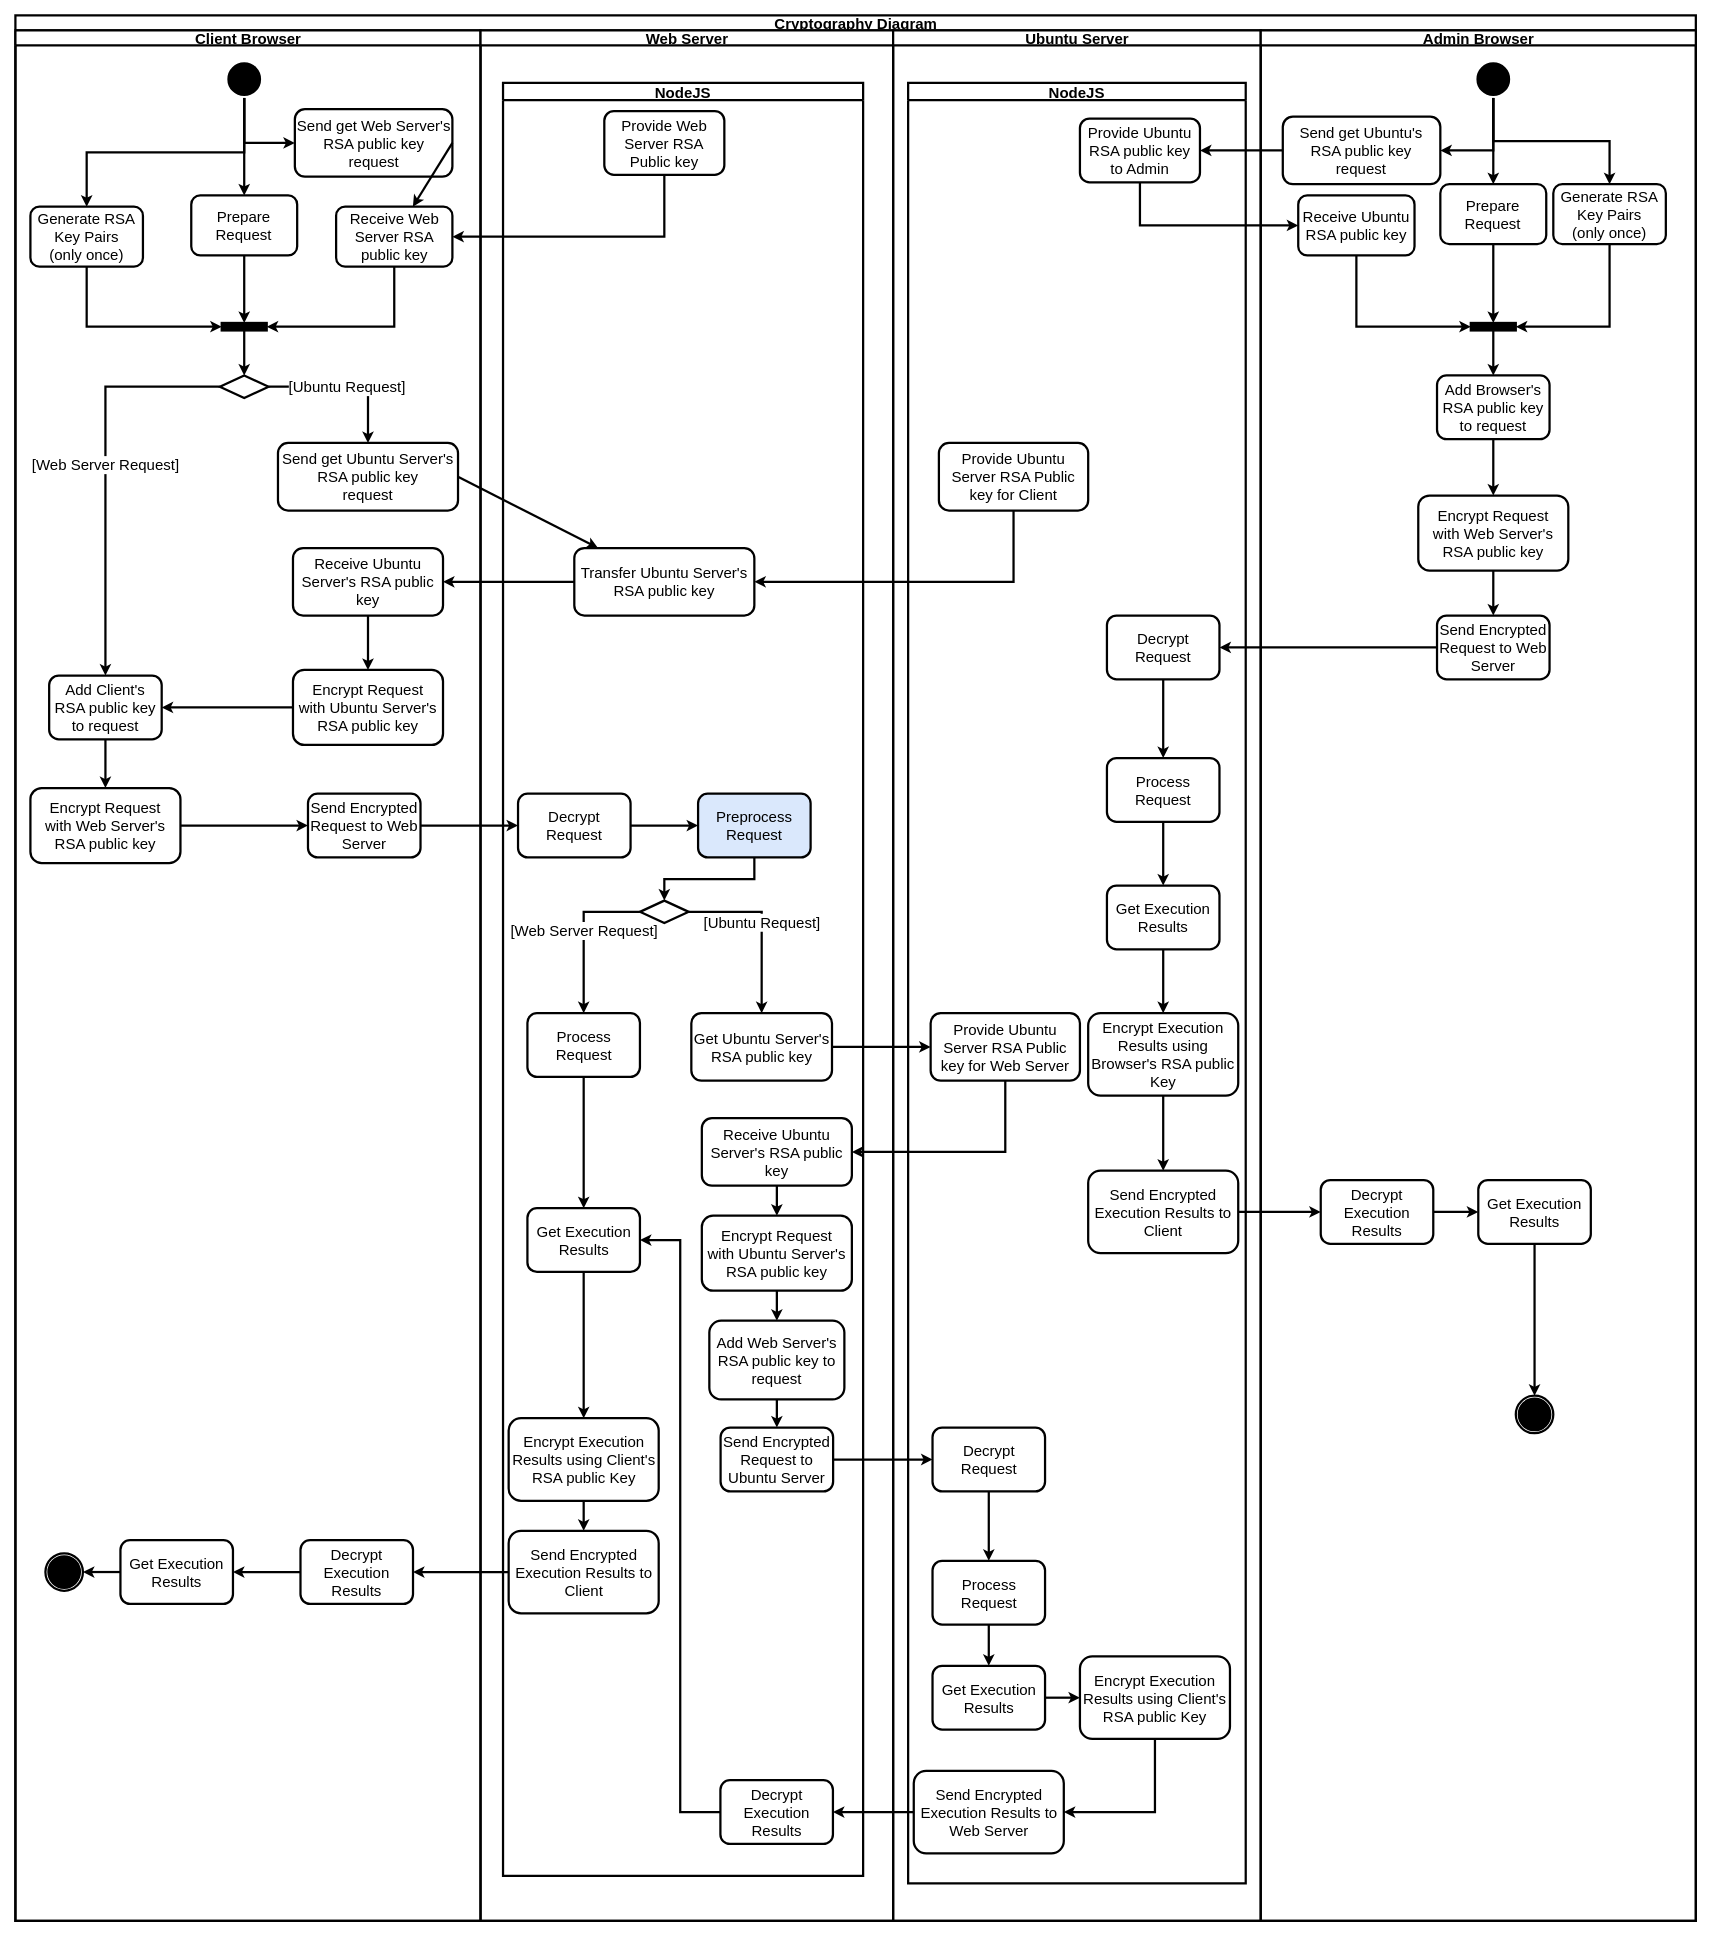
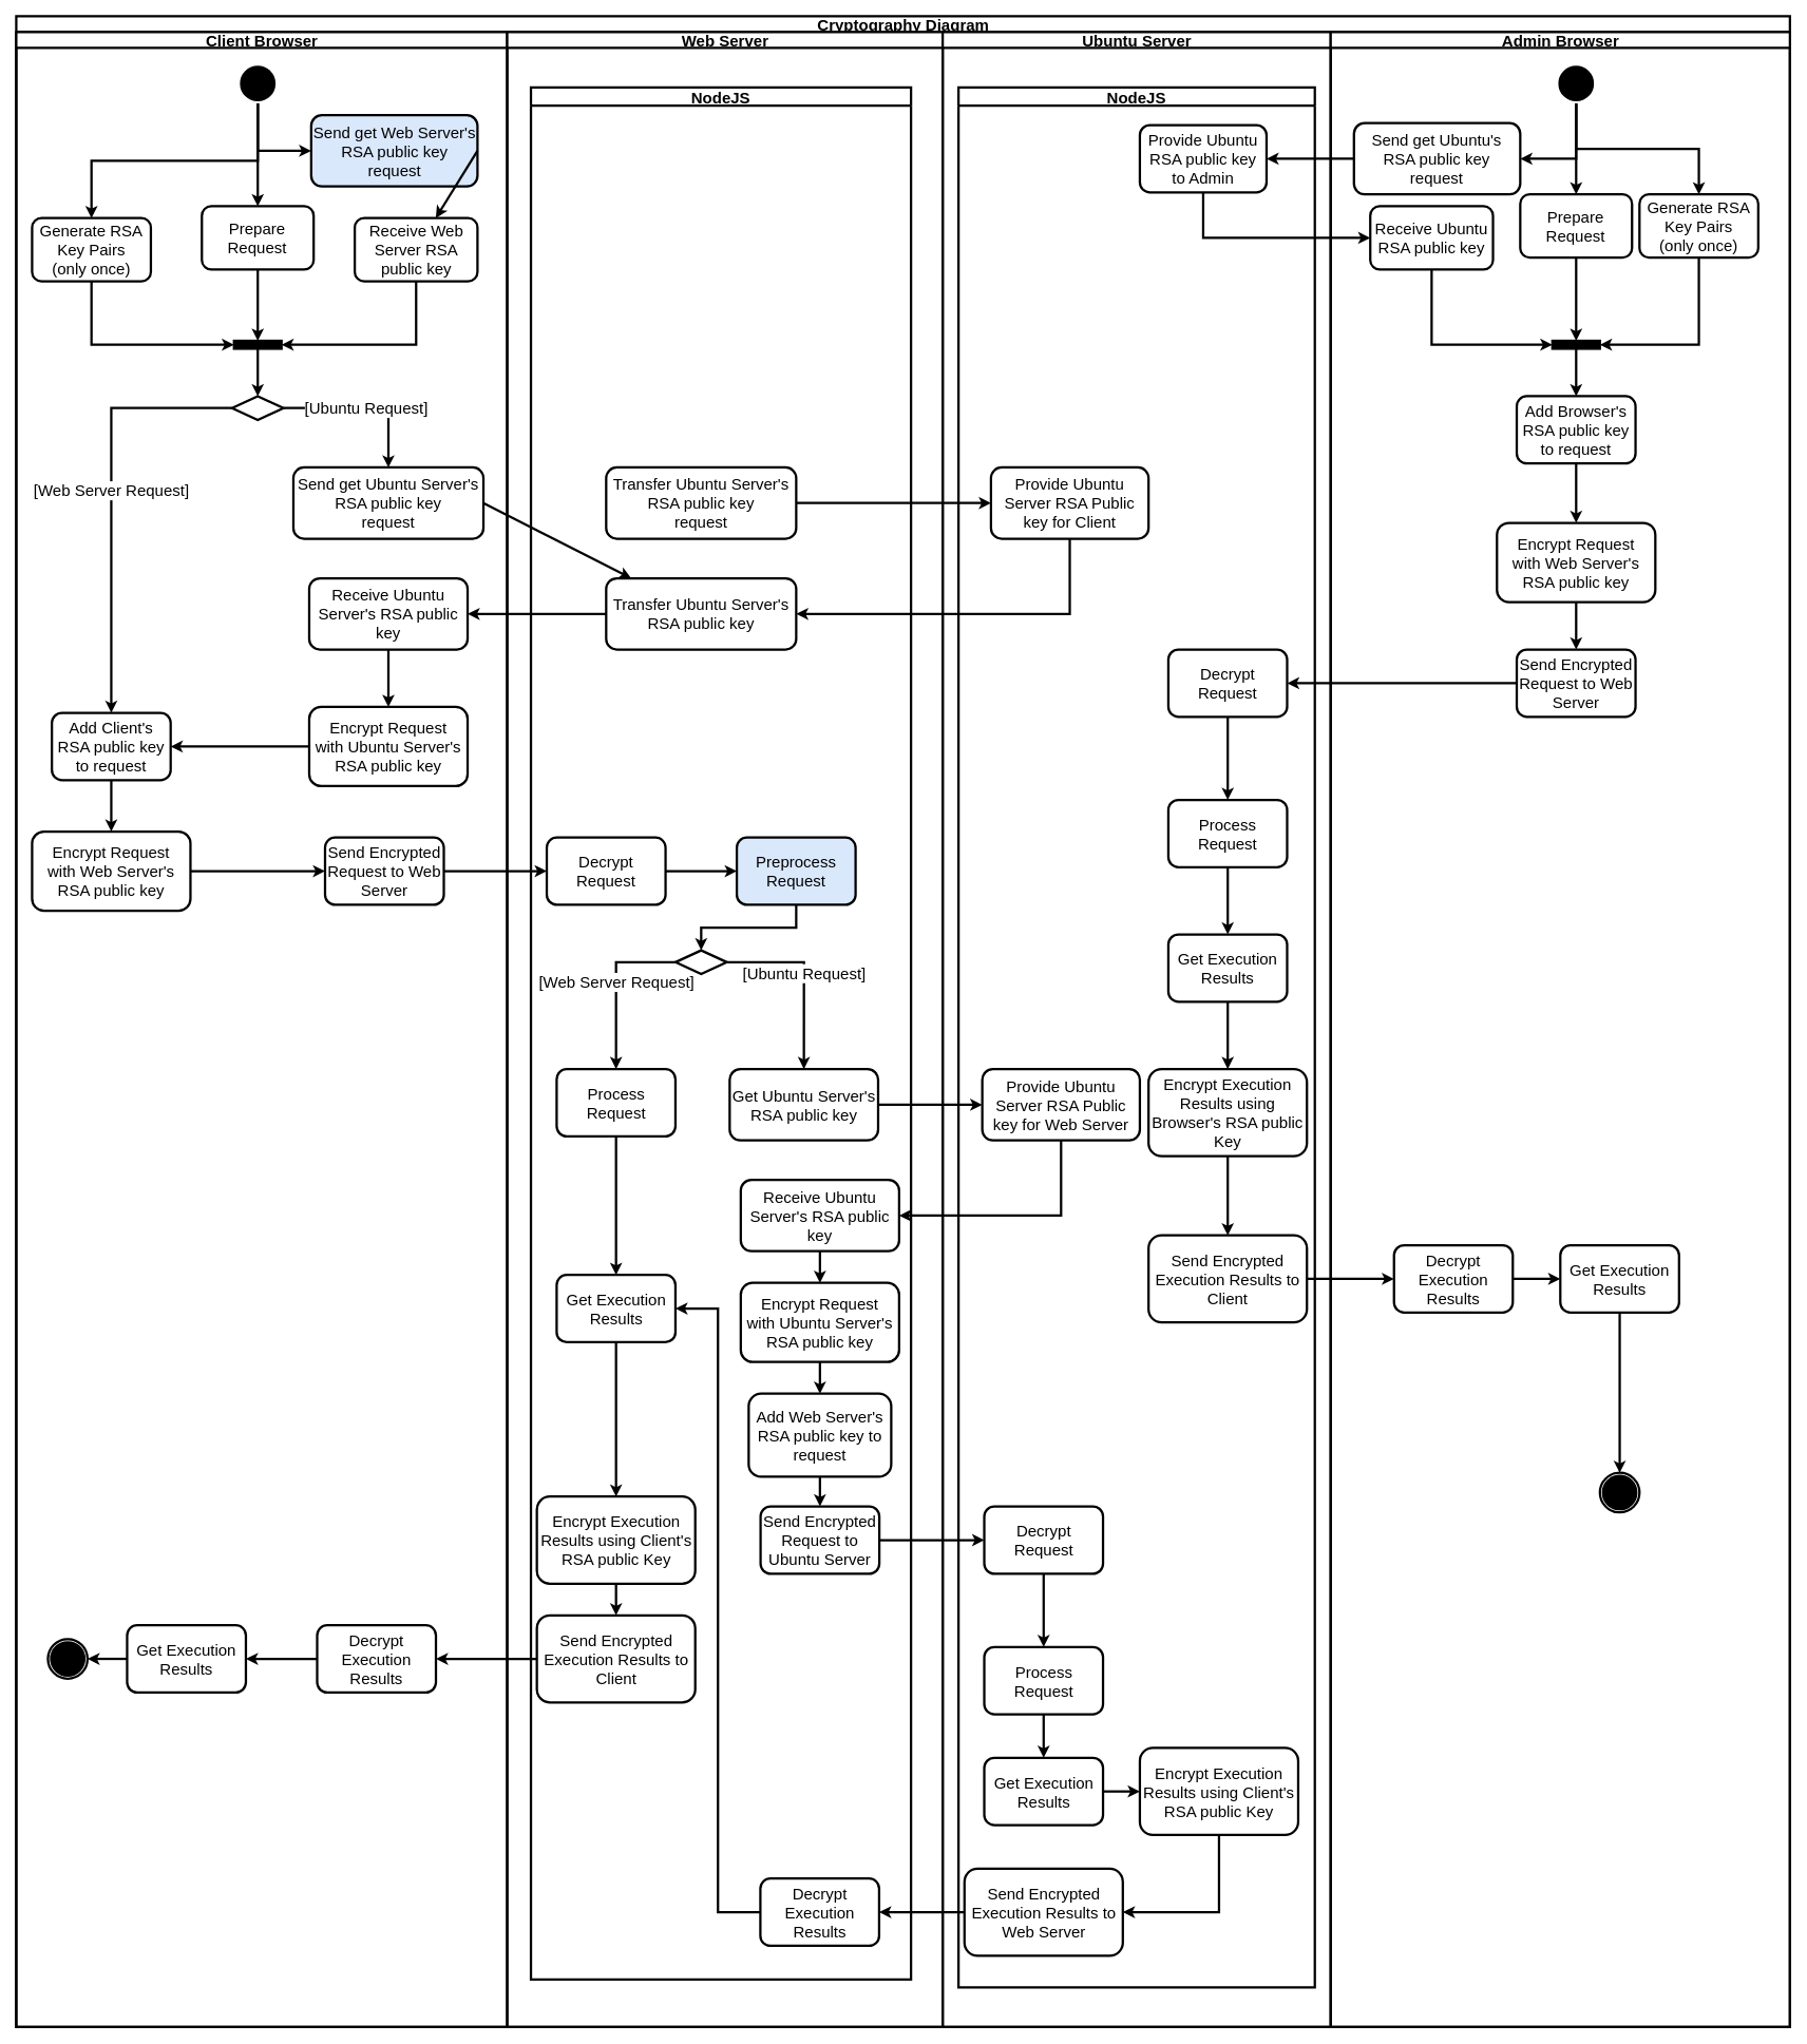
- <mxCell id="7" value="Send get Web Server's RSA public key&lt;br style=&quot;font-size: 20px;&quot;&gt;request" style="rounded=1;whiteSpace=wrap;html=1;fontSize=20;strokeWidth=3;" parent="3" vertex="1"><mxGeometry x="372.5" y="105" width="210" height="90" as="geometry" /></mxCell>
+ <mxCell id="7" value="Send get Web Server's RSA public key&lt;br style=&quot;font-size: 20px;&quot;&gt;request" style="rounded=1;whiteSpace=wrap;html=1;fontSize=20;strokeWidth=3;fillColor=#dae8fc;" parent="3" vertex="1"><mxGeometry x="372.5" y="105" width="210" height="90" as="geometry" /></mxCell>
- <mxCell id="37" value="Provide Web Server RSA Public key" style="rounded=1;whiteSpace=wrap;html=1;fontSize=20;strokeWidth=3;" parent="36" vertex="1"><mxGeometry x="135" y="37.5" width="160" height="85" as="geometry" /></mxCell>
- <mxCell id="112" value="" style="endArrow=classic;html=1;rounded=0;exitX=0.5;exitY=1;exitDx=0;exitDy=0;entryX=1;entryY=0.5;entryDx=0;entryDy=0;edgeStyle=orthogonalEdgeStyle;fontSize=20;strokeWidth=3;" parent="2" source="37" target="8" edge="1"><mxGeometry width="50" height="50" relative="1" as="geometry"><mxPoint x="340.0" y="290" as="sourcePoint" /><mxPoint x="390.0" y="240" as="targetPoint" /></mxGeometry></mxCell>
+ <mxCell id="38" value="Transfer Ubuntu Server's RSA public key&lt;br style=&quot;font-size: 20px;&quot;&gt;request" style="rounded=1;whiteSpace=wrap;html=1;fontSize=20;strokeWidth=3;" parent="36" vertex="1"><mxGeometry x="95" y="480" width="240" height="90" as="geometry" /></mxCell>
+ <mxCell id="114" value="" style="endArrow=classic;html=1;rounded=0;exitX=1;exitY=0.5;exitDx=0;exitDy=0;entryX=0;entryY=0.5;entryDx=0;entryDy=0;strokeWidth=3;" parent="2" source="38" target="66" edge="1"><mxGeometry width="50" height="50" relative="1" as="geometry"><mxPoint x="580" y="625" as="sourcePoint" /><mxPoint x="755" y="625" as="targetPoint" /></mxGeometry></mxCell>
